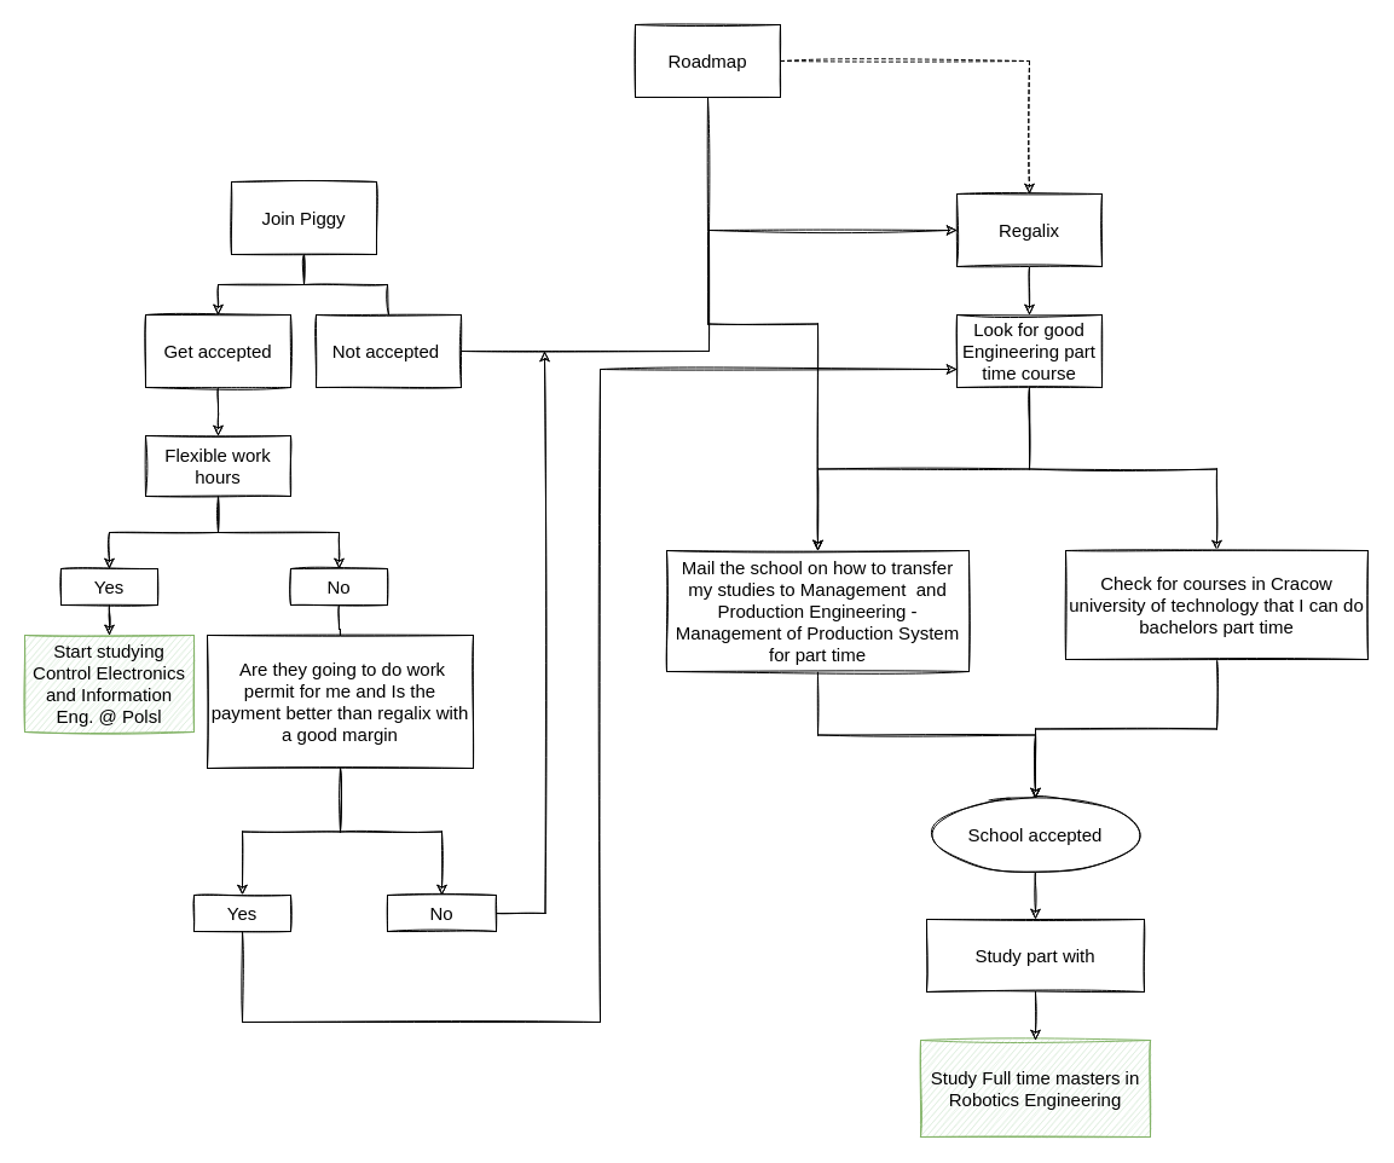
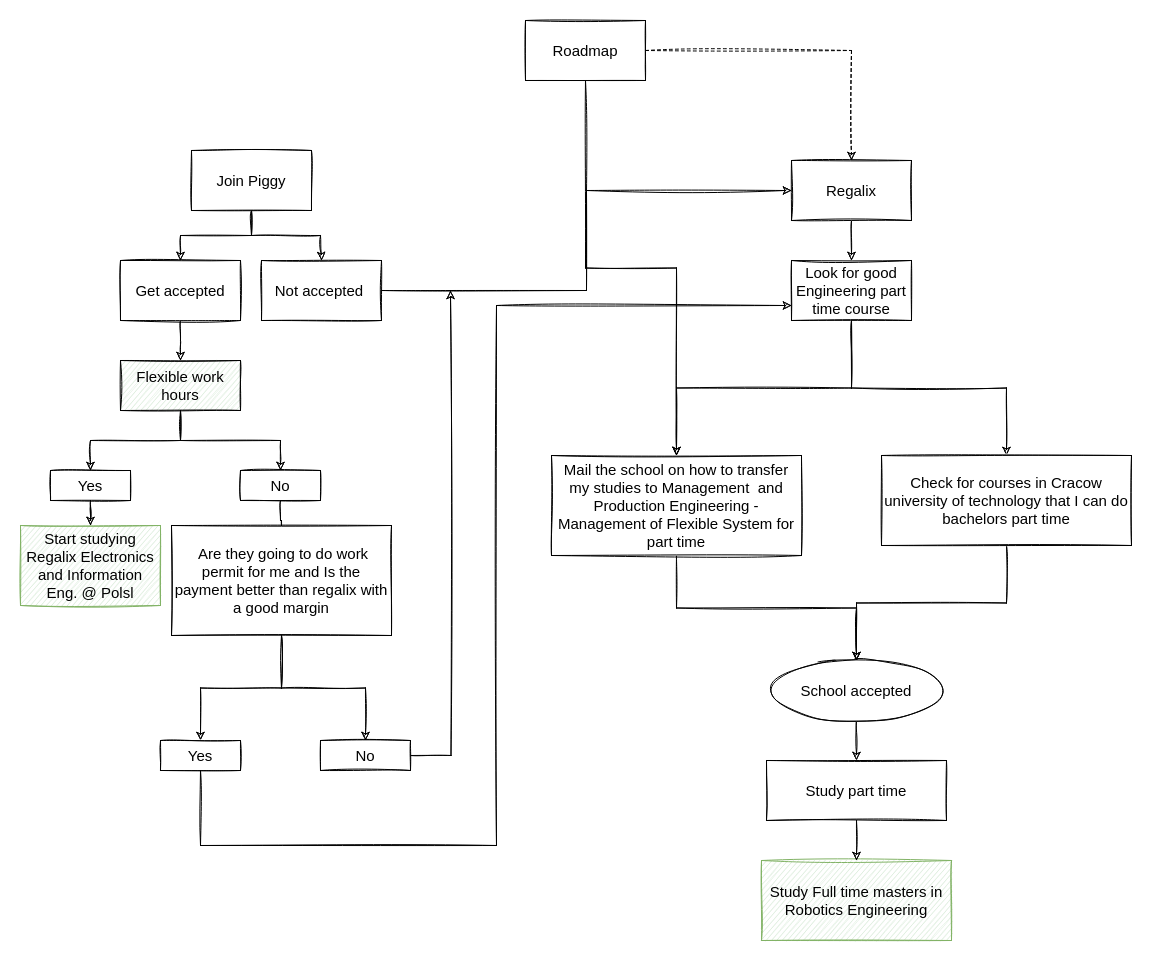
- <mxCell id="6" style="edgeStyle=orthogonalEdgeStyle;rounded=0;orthogonalLoop=1;jettySize=auto;html=1;entryX=0.5;entryY=0;entryDx=0;entryDy=0;fontSize=15;sketch=1;endArrow=none;" parent="1" source="7" edge="1" target="11"><mxGeometry relative="1" as="geometry"><mxPoint x="320" y="260" as="targetPoint" /><Array as="points"><mxPoint x="251" y="235" /><mxPoint x="320" y="235" /></Array></mxGeometry></mxCell>
+ <mxCell id="6" style="edgeStyle=orthogonalEdgeStyle;rounded=0;orthogonalLoop=1;jettySize=auto;html=1;entryX=0.5;entryY=0;entryDx=0;entryDy=0;fontSize=15;sketch=1;" parent="1" source="7" edge="1" target="11"><mxGeometry relative="1" as="geometry"><mxPoint x="320" y="260" as="targetPoint" /><Array as="points"><mxPoint x="251" y="235" /><mxPoint x="320" y="235" /></Array></mxGeometry></mxCell>
- <mxCell id="16" value="&lt;span style=&quot;font-size: 15px;&quot;&gt;Flexible work hours&lt;/span&gt;" style="rounded=0;whiteSpace=wrap;html=1;fontSize=15;sketch=1;" vertex="1" parent="1"><mxGeometry x="120" y="360" width="120" height="50" as="geometry" /></mxCell>
+ <mxCell id="16" value="&lt;span style=&quot;font-size: 15px;&quot;&gt;Flexible work hours&lt;/span&gt;" style="rounded=0;whiteSpace=wrap;html=1;fontSize=15;sketch=1;fillColor=#d5e8d4;" vertex="1" parent="1"><mxGeometry x="120" y="360" width="120" height="50" as="geometry" /></mxCell>
- <mxCell id="33" value="&lt;div style=&quot;font-size: 15px&quot;&gt;Mail the school on how to transfer my studies to Management&lt;span&gt;&amp;nbsp; and Production Engineering - Management of Production System for part time&lt;/span&gt;&lt;/div&gt;" style="rounded=0;whiteSpace=wrap;html=1;fontSize=15;sketch=1;" vertex="1" parent="1"><mxGeometry x="551" y="455" width="250" height="100" as="geometry" /></mxCell>
+ <mxCell id="33" value="&lt;div style=&quot;font-size: 15px&quot;&gt;Mail the school on how to transfer my studies to Management&lt;span&gt;&amp;nbsp; and Production Engineering - Management of Flexible System for part time&lt;/span&gt;&lt;/div&gt;" style="rounded=0;whiteSpace=wrap;html=1;fontSize=15;sketch=1;" vertex="1" parent="1"><mxGeometry x="551" y="455" width="250" height="100" as="geometry" /></mxCell>
- <mxCell id="21" value="Start studying Control Electronics and Information Eng. @ Polsl" style="rounded=0;whiteSpace=wrap;html=1;fontSize=15;sketch=1;fillColor=#d5e8d4;strokeColor=#82b366;" vertex="1" parent="1"><mxGeometry x="20" y="525" width="140" height="80" as="geometry" /></mxCell>
+ <mxCell id="21" value="Start studying Regalix Electronics and Information Eng. @ Polsl" style="rounded=0;whiteSpace=wrap;html=1;fontSize=15;sketch=1;fillColor=#d5e8d4;strokeColor=#82b366;" vertex="1" parent="1"><mxGeometry x="20" y="525" width="140" height="80" as="geometry" /></mxCell>
- <mxCell id="40" value="Study part with" style="rounded=0;whiteSpace=wrap;html=1;fontSize=15;sketch=1;" vertex="1" parent="1"><mxGeometry x="766" y="760" width="180" height="60" as="geometry" /></mxCell>
+ <mxCell id="40" value="Study part time" style="rounded=0;whiteSpace=wrap;html=1;fontSize=15;sketch=1;" vertex="1" parent="1"><mxGeometry x="766" y="760" width="180" height="60" as="geometry" /></mxCell>
